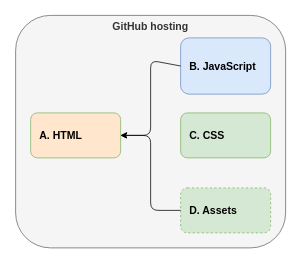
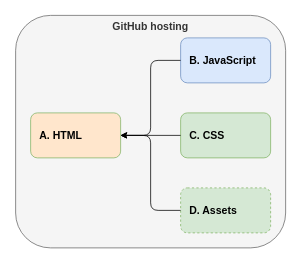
- <mxCell id="5" value="B. JavaScript" style="rounded=1;whiteSpace=wrap;html=1;fontSize=14;fontStyle=1;fillColor=#dae8fc;strokeColor=#6c8ebf;align=left;spacingLeft=10;" vertex="1" parent="1"><mxGeometry x="240" y="50" width="120" height="75" as="geometry" /></mxCell>
+ <mxCell id="5" value="B. JavaScript" style="rounded=1;whiteSpace=wrap;html=1;fontSize=14;fontStyle=1;fillColor=#dae8fc;strokeColor=#6c8ebf;align=left;spacingLeft=10;" vertex="1" parent="1"><mxGeometry x="240" y="50" width="120" height="60" as="geometry" /></mxCell>
+ <mxCell id="8" value="" style="endArrow=classic;html=1;exitX=0;exitY=0.5;exitDx=0;exitDy=0;entryX=1;entryY=0.5;entryDx=0;entryDy=0;fontSize=14;fontStyle=1" edge="1" parent="1" source="4" target="3"><mxGeometry width="50" height="50" relative="1" as="geometry"><mxPoint x="250" y="290" as="sourcePoint" /><mxPoint x="170" y="190" as="targetPoint" /><Array as="points" /></mxGeometry></mxCell>
